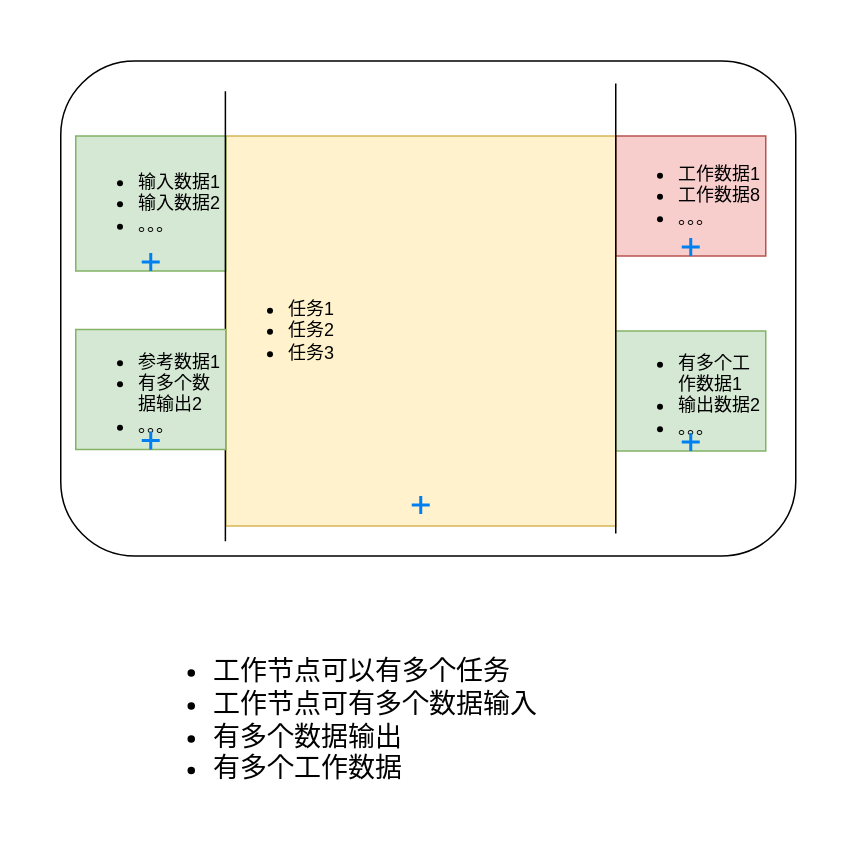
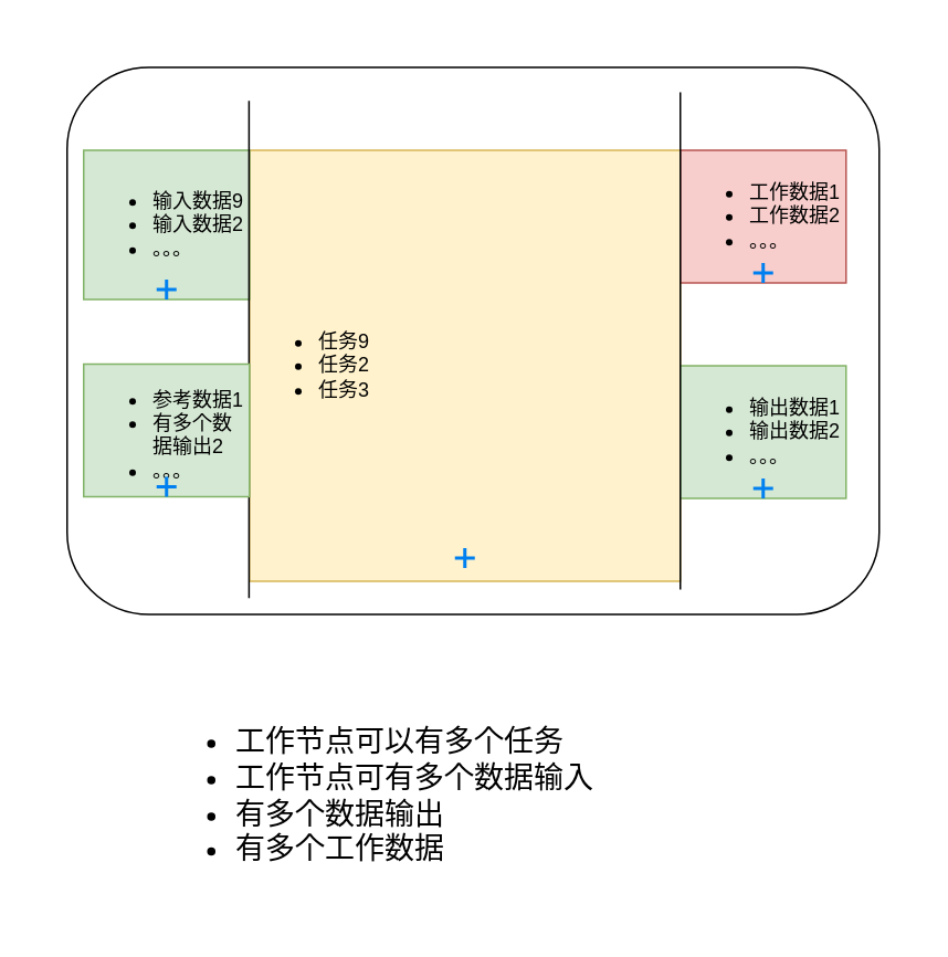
- <mxCell id="6" value="&lt;ul&gt;&lt;li&gt;工作数据1&lt;/li&gt;&lt;li&gt;工作数据8&lt;/li&gt;&lt;li&gt;。。。&lt;/li&gt;&lt;/ul&gt;" style="text;strokeColor=#b85450;fillColor=#f8cecc;html=1;whiteSpace=wrap;verticalAlign=middle;overflow=hidden;rounded=0;sketch=0;" parent="2" vertex="1"><mxGeometry x="390" y="70" width="100" height="80" as="geometry" /></mxCell>
+ <mxCell id="6" value="&lt;ul&gt;&lt;li&gt;工作数据1&lt;/li&gt;&lt;li&gt;工作数据2&lt;/li&gt;&lt;li&gt;。。。&lt;/li&gt;&lt;/ul&gt;" style="text;strokeColor=#b85450;fillColor=#f8cecc;html=1;whiteSpace=wrap;verticalAlign=middle;overflow=hidden;rounded=0;sketch=0;" parent="2" vertex="1"><mxGeometry x="390" y="70" width="100" height="80" as="geometry" /></mxCell>
- <mxCell id="5" value="&lt;ul&gt;&lt;li&gt;输入数据1&lt;/li&gt;&lt;li&gt;输入数据2&lt;/li&gt;&lt;li&gt;。。。&lt;/li&gt;&lt;/ul&gt;" style="text;strokeColor=#82b366;fillColor=#d5e8d4;html=1;whiteSpace=wrap;verticalAlign=middle;overflow=hidden;rounded=0;sketch=0;" parent="2" vertex="1"><mxGeometry x="30" y="70" width="100" height="90" as="geometry" /></mxCell>
+ <mxCell id="5" value="&lt;ul&gt;&lt;li&gt;输入数据9&lt;/li&gt;&lt;li&gt;输入数据2&lt;/li&gt;&lt;li&gt;。。。&lt;/li&gt;&lt;/ul&gt;" style="text;strokeColor=#82b366;fillColor=#d5e8d4;html=1;whiteSpace=wrap;verticalAlign=middle;overflow=hidden;rounded=0;sketch=0;" parent="2" vertex="1"><mxGeometry x="30" y="70" width="100" height="90" as="geometry" /></mxCell>
- <mxCell id="4" value="&lt;ul&gt;&lt;li&gt;任务1&lt;/li&gt;&lt;li&gt;任务2&lt;/li&gt;&lt;li&gt;任务3&lt;/li&gt;&lt;/ul&gt;" style="text;strokeColor=#d6b656;fillColor=#fff2cc;html=1;whiteSpace=wrap;verticalAlign=middle;overflow=hidden;rounded=0;sketch=0;" parent="2" vertex="1"><mxGeometry x="130" y="70" width="260" height="260" as="geometry" /></mxCell>
+ <mxCell id="4" value="&lt;ul&gt;&lt;li&gt;任务9&lt;/li&gt;&lt;li&gt;任务2&lt;/li&gt;&lt;li&gt;任务3&lt;/li&gt;&lt;/ul&gt;" style="text;strokeColor=#d6b656;fillColor=#fff2cc;html=1;whiteSpace=wrap;verticalAlign=middle;overflow=hidden;rounded=0;sketch=0;" parent="2" vertex="1"><mxGeometry x="130" y="70" width="260" height="260" as="geometry" /></mxCell>
- <mxCell id="7" value="&lt;ul&gt;&lt;li&gt;有多个工作数据1&lt;/li&gt;&lt;li&gt;输出数据2&lt;/li&gt;&lt;li&gt;。。。&lt;/li&gt;&lt;/ul&gt;" style="text;strokeColor=#82b366;fillColor=#d5e8d4;html=1;whiteSpace=wrap;verticalAlign=middle;overflow=hidden;rounded=0;sketch=0;" parent="2" vertex="1"><mxGeometry x="390" y="200" width="100" height="80" as="geometry" /></mxCell>
+ <mxCell id="7" value="&lt;ul&gt;&lt;li&gt;输出数据1&lt;/li&gt;&lt;li&gt;输出数据2&lt;/li&gt;&lt;li&gt;。。。&lt;/li&gt;&lt;/ul&gt;" style="text;strokeColor=#82b366;fillColor=#d5e8d4;html=1;whiteSpace=wrap;verticalAlign=middle;overflow=hidden;rounded=0;sketch=0;" parent="2" vertex="1"><mxGeometry x="390" y="200" width="100" height="80" as="geometry" /></mxCell>
